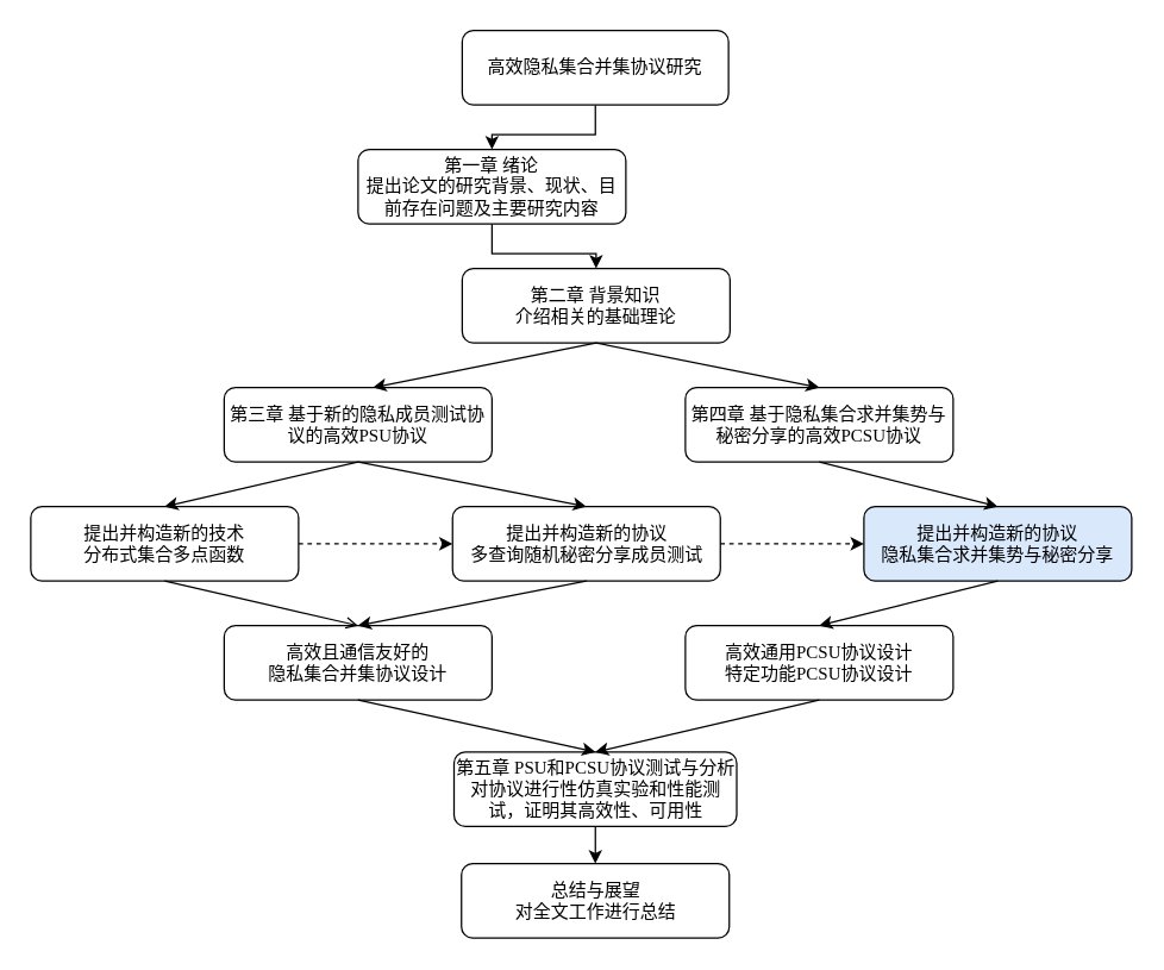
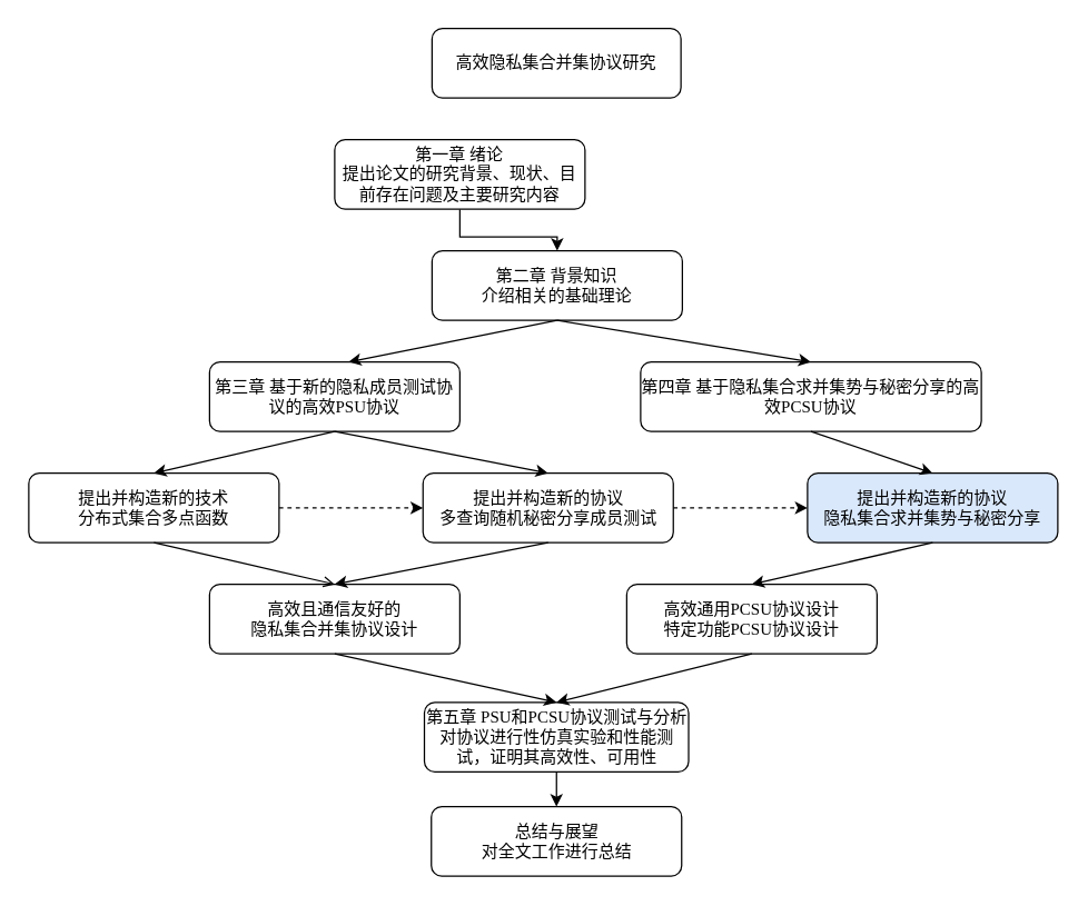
- <mxCell id="2" value="" style="edgeStyle=orthogonalEdgeStyle;rounded=0;orthogonalLoop=1;jettySize=auto;html=1;" parent="1" source="3" target="5" edge="1"><mxGeometry relative="1" as="geometry" /></mxCell>
- <mxCell id="8" value="&lt;div style=&quot;&quot;&gt;&lt;span style=&quot;font-family: 华文宋体;&quot;&gt;第四章 基于隐私集合求并集势与秘密分享的高效PCSU协议&lt;/span&gt;&lt;/div&gt;&lt;span style=&quot;font-family: -webkit-standard; font-size: medium; text-align: start;&quot;&gt;&lt;/span&gt;" style="rounded=1;whiteSpace=wrap;html=1;" parent="1" vertex="1"><mxGeometry x="460" y="260" width="180" height="50" as="geometry" /></mxCell>
+ <mxCell id="8" value="&lt;div style=&quot;&quot;&gt;&lt;span style=&quot;font-family: 华文宋体;&quot;&gt;第四章 基于隐私集合求并集势与秘密分享的高效PCSU协议&lt;/span&gt;&lt;/div&gt;&lt;span style=&quot;font-family: -webkit-standard; font-size: medium; text-align: start;&quot;&gt;&lt;/span&gt;" style="rounded=1;whiteSpace=wrap;html=1;" parent="1" vertex="1"><mxGeometry x="460" y="260" width="245" height="50" as="geometry" /></mxCell>
- <mxCell id="21" value="&lt;div style=&quot;&quot;&gt;&lt;font face=&quot;华文宋体&quot;&gt;高效通用PCSU协议设计&lt;/font&gt;&lt;/div&gt;&lt;div style=&quot;&quot;&gt;&lt;font face=&quot;华文宋体&quot;&gt;特定功能PCSU协议设计&lt;/font&gt;&lt;/div&gt;&lt;span style=&quot;font-family: -webkit-standard; font-size: medium; text-align: start;&quot;&gt;&lt;/span&gt;" style="rounded=1;whiteSpace=wrap;html=1;" parent="1" vertex="1"><mxGeometry x="460" y="420" width="180" height="50" as="geometry" /></mxCell>
+ <mxCell id="21" value="&lt;div style=&quot;&quot;&gt;&lt;font face=&quot;华文宋体&quot;&gt;高效通用PCSU协议设计&lt;/font&gt;&lt;/div&gt;&lt;div style=&quot;&quot;&gt;&lt;font face=&quot;华文宋体&quot;&gt;特定功能PCSU协议设计&lt;/font&gt;&lt;/div&gt;&lt;span style=&quot;font-family: -webkit-standard; font-size: medium; text-align: start;&quot;&gt;&lt;/span&gt;" style="rounded=1;whiteSpace=wrap;html=1;" parent="1" vertex="1"><mxGeometry x="450" y="420" width="180" height="50" as="geometry" /></mxCell>
